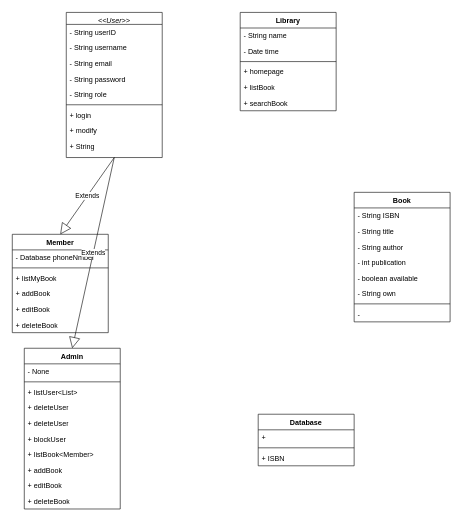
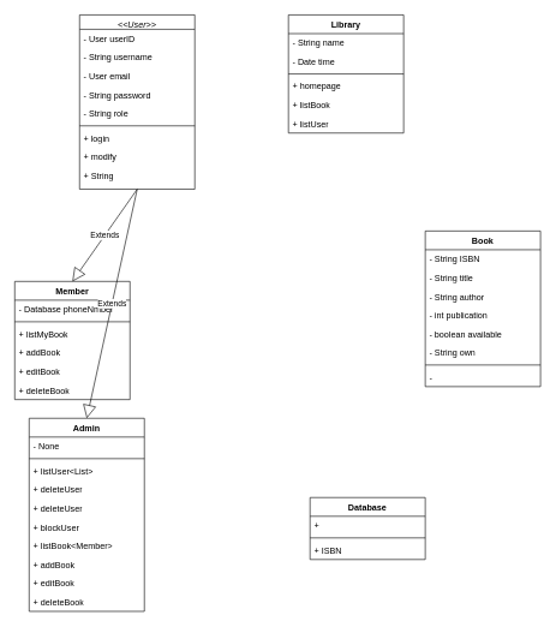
- <mxCell id="3" value="- String userID" style="text;align=left;verticalAlign=top;spacingLeft=4;spacingRight=4;overflow=hidden;rotatable=0;points=[[0,0.5],[1,0.5]];portConstraint=eastwest;rounded=0;shadow=0;html=0;" parent="2" vertex="1"><mxGeometry y="20" width="160" height="26" as="geometry" /></mxCell>
+ <mxCell id="3" value="- User userID" style="text;align=left;verticalAlign=top;spacingLeft=4;spacingRight=4;overflow=hidden;rotatable=0;points=[[0,0.5],[1,0.5]];portConstraint=eastwest;rounded=0;shadow=0;html=0;" parent="2" vertex="1"><mxGeometry y="20" width="160" height="26" as="geometry" /></mxCell>
- <mxCell id="5" value="- String email" style="text;align=left;verticalAlign=top;spacingLeft=4;spacingRight=4;overflow=hidden;rotatable=0;points=[[0,0.5],[1,0.5]];portConstraint=eastwest;rounded=0;shadow=0;html=0;" parent="2" vertex="1"><mxGeometry y="72" width="160" height="26" as="geometry" /></mxCell>
+ <mxCell id="5" value="- User email" style="text;align=left;verticalAlign=top;spacingLeft=4;spacingRight=4;overflow=hidden;rotatable=0;points=[[0,0.5],[1,0.5]];portConstraint=eastwest;rounded=0;shadow=0;html=0;" parent="2" vertex="1"><mxGeometry y="72" width="160" height="26" as="geometry" /></mxCell>
- <mxCell id="27" value="+ searchBook" style="text;strokeColor=none;fillColor=none;align=left;verticalAlign=top;spacingLeft=4;spacingRight=4;overflow=hidden;rotatable=0;points=[[0,0.5],[1,0.5]];portConstraint=eastwest;whiteSpace=wrap;html=1;" vertex="1" parent="21"><mxGeometry y="138" width="160" height="26" as="geometry" /></mxCell>
+ <mxCell id="27" value="+ listUser" style="text;strokeColor=none;fillColor=none;align=left;verticalAlign=top;spacingLeft=4;spacingRight=4;overflow=hidden;rotatable=0;points=[[0,0.5],[1,0.5]];portConstraint=eastwest;whiteSpace=wrap;html=1;" vertex="1" parent="21"><mxGeometry y="138" width="160" height="26" as="geometry" /></mxCell>
